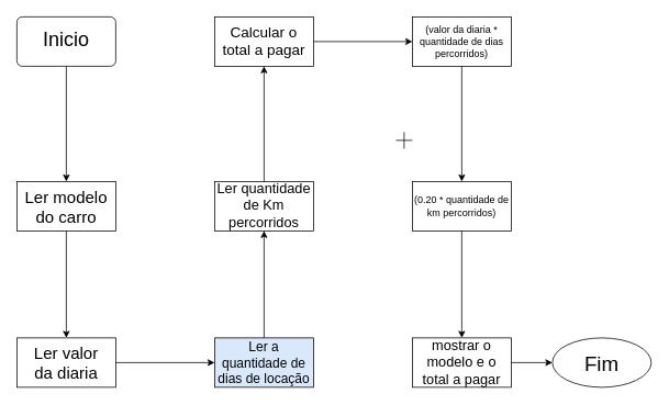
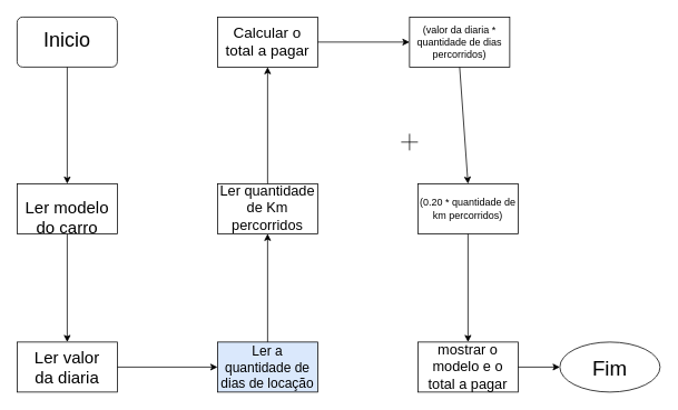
- <mxCell id="18" value="(valor da diaria * quantidade de dias percorridos)" style="rounded=0;whiteSpace=wrap;html=1;" parent="1" vertex="1"><mxGeometry x="500" y="20" width="120" height="60" as="geometry" /></mxCell>
+ <mxCell id="18" value="(valor da diaria * quantidade de dias percorridos)" style="rounded=0;whiteSpace=wrap;html=1;" parent="1" vertex="1"><mxGeometry x="490" y="20" width="120" height="60" as="geometry" /></mxCell>
- <mxCell id="6" value="&lt;span style=&quot;font-size: 20px;&quot;&gt;Ler modelo do carro&lt;/span&gt;" style="text;strokeColor=none;align=center;fillColor=none;html=1;verticalAlign=middle;whiteSpace=wrap;rounded=0;" parent="1" vertex="1"><mxGeometry x="25" y="235" width="110" height="30" as="geometry" /></mxCell>
+ <mxCell id="6" value="&lt;span style=&quot;font-size: 20px;&quot;&gt;Ler modelo do carro&lt;/span&gt;" style="text;strokeColor=none;align=center;fillColor=none;html=1;verticalAlign=middle;whiteSpace=wrap;rounded=0;" parent="1" vertex="1"><mxGeometry x="25" y="245" width="110" height="30" as="geometry" /></mxCell>
